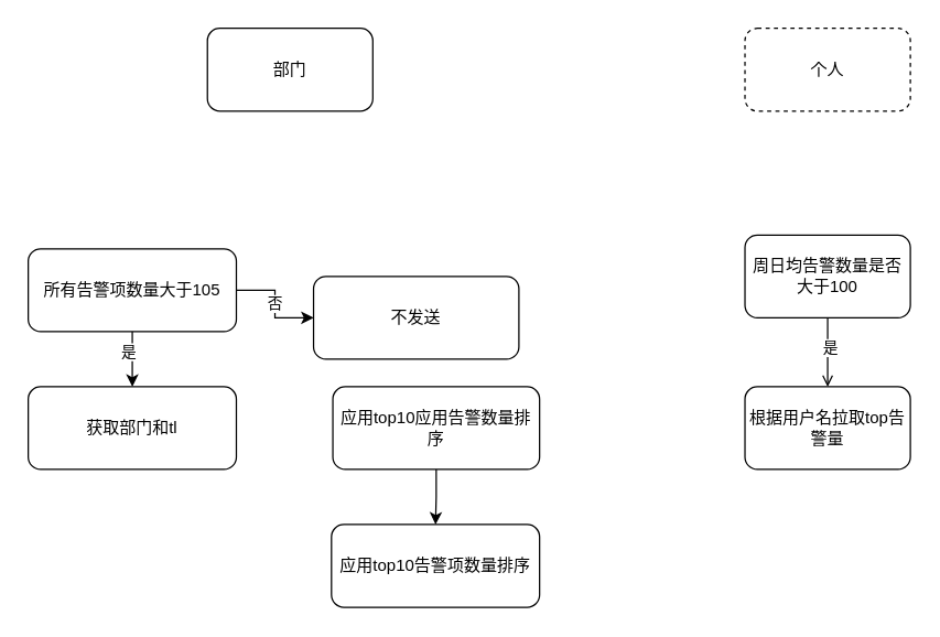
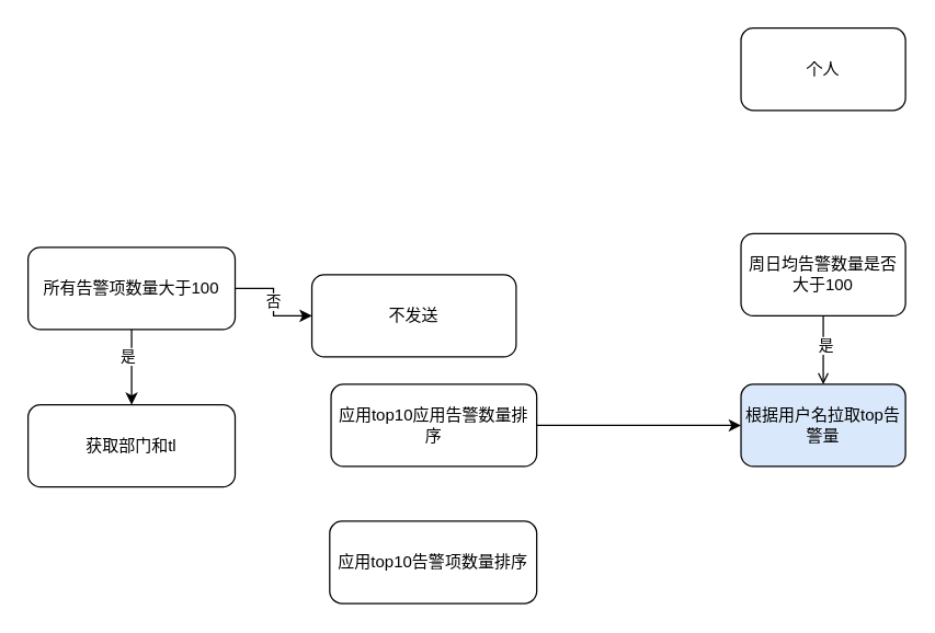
- <mxCell id="11" value="部门" style="rounded=1;whiteSpace=wrap;html=1;" vertex="1" parent="1"><mxGeometry x="150" y="20" width="120" height="60" as="geometry" /></mxCell>
- <mxCell id="12" value="个人" style="rounded=1;whiteSpace=wrap;html=1;dashed=1;" vertex="1" parent="1"><mxGeometry x="540" y="20" width="120" height="60" as="geometry" /></mxCell>
+ <mxCell id="12" value="个人" style="rounded=1;whiteSpace=wrap;html=1;" vertex="1" parent="1"><mxGeometry x="540" y="20" width="120" height="60" as="geometry" /></mxCell>
- <mxCell id="8" value="所有告警项数量大于105" style="rounded=1;whiteSpace=wrap;html=1;" vertex="1" parent="1"><mxGeometry x="20" y="180" width="151" height="60" as="geometry" /></mxCell>
+ <mxCell id="8" value="所有告警项数量大于100" style="rounded=1;whiteSpace=wrap;html=1;" vertex="1" parent="1"><mxGeometry x="20" y="180" width="151" height="60" as="geometry" /></mxCell>
- <mxCell id="10" value="获取部门和tl" style="rounded=1;whiteSpace=wrap;html=1;" vertex="1" parent="1"><mxGeometry x="20" y="280" width="151" height="60" as="geometry" /></mxCell>
+ <mxCell id="10" value="获取部门和tl" style="rounded=1;whiteSpace=wrap;html=1;" vertex="1" parent="1"><mxGeometry x="20" y="295" width="151" height="60" as="geometry" /></mxCell>
- <mxCell id="16" value="根据用户名拉取top告警量" style="whiteSpace=wrap;html=1;rounded=1;" vertex="1" parent="1"><mxGeometry x="540" y="280" width="120" height="60" as="geometry" /></mxCell>
+ <mxCell id="16" value="根据用户名拉取top告警量" style="whiteSpace=wrap;html=1;rounded=1;fillColor=#dae8fc;" vertex="1" parent="1"><mxGeometry x="540" y="280" width="120" height="60" as="geometry" /></mxCell>
- <mxCell id="2" value="" style="edgeStyle=orthogonalEdgeStyle;rounded=0;orthogonalLoop=1;jettySize=auto;html=1;" edge="1" parent="1" source="3" target="4"><mxGeometry relative="1" as="geometry" /></mxCell>
+ <mxCell id="2" value="" style="edgeStyle=orthogonalEdgeStyle;rounded=0;orthogonalLoop=1;jettySize=auto;html=1;" edge="1" parent="1" source="3" target="16"><mxGeometry relative="1" as="geometry" /></mxCell>
